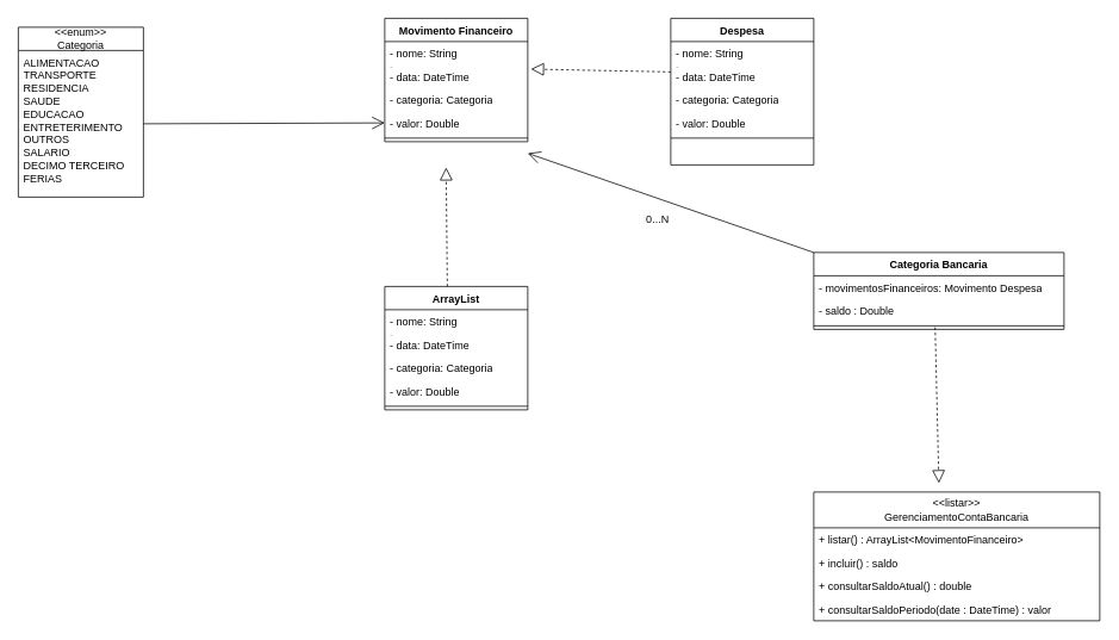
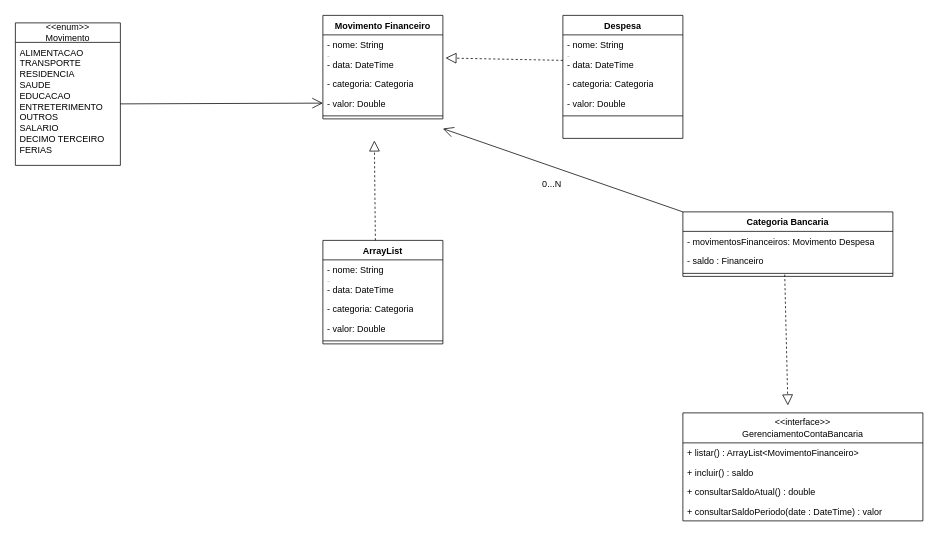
- <mxCell id="23" value="&amp;lt;&amp;lt;enum&amp;gt;&amp;gt;&lt;div&gt;Categoria&lt;/div&gt;" style="swimlane;fontStyle=0;childLayout=stackLayout;horizontal=1;startSize=26;fillColor=none;horizontalStack=0;resizeParent=1;resizeParentMax=0;resizeLast=0;collapsible=1;marginBottom=0;whiteSpace=wrap;html=1;" parent="1" vertex="1"><mxGeometry x="20" y="30" width="140" height="190" as="geometry" /></mxCell>
+ <mxCell id="23" value="&amp;lt;&amp;lt;enum&amp;gt;&amp;gt;&lt;div&gt;Movimento&lt;/div&gt;" style="swimlane;fontStyle=0;childLayout=stackLayout;horizontal=1;startSize=26;fillColor=none;horizontalStack=0;resizeParent=1;resizeParentMax=0;resizeLast=0;collapsible=1;marginBottom=0;whiteSpace=wrap;html=1;" parent="1" vertex="1"><mxGeometry x="20" y="30" width="140" height="190" as="geometry" /></mxCell>
- <mxCell id="28" value="&lt;div&gt;- saldo : Double&lt;/div&gt;" style="text;strokeColor=none;fillColor=none;align=left;verticalAlign=top;spacingLeft=4;spacingRight=4;overflow=hidden;rotatable=0;points=[[0,0.5],[1,0.5]];portConstraint=eastwest;whiteSpace=wrap;html=1;" parent="26" vertex="1"><mxGeometry y="52" width="280" height="26" as="geometry" /></mxCell>
+ <mxCell id="28" value="&lt;div&gt;- saldo : Financeiro&lt;/div&gt;" style="text;strokeColor=none;fillColor=none;align=left;verticalAlign=top;spacingLeft=4;spacingRight=4;overflow=hidden;rotatable=0;points=[[0,0.5],[1,0.5]];portConstraint=eastwest;whiteSpace=wrap;html=1;" parent="26" vertex="1"><mxGeometry y="52" width="280" height="26" as="geometry" /></mxCell>
- <mxCell id="33" value="&amp;lt;&amp;lt;listar&amp;gt;&amp;gt;&lt;div&gt;GerenciamentoContaBancaria&lt;/div&gt;" style="swimlane;fontStyle=0;childLayout=stackLayout;horizontal=1;startSize=40;fillColor=none;horizontalStack=0;resizeParent=1;resizeParentMax=0;resizeLast=0;collapsible=1;marginBottom=0;whiteSpace=wrap;html=1;" vertex="1" parent="1"><mxGeometry x="910" y="550" width="320" height="144" as="geometry" /></mxCell>
+ <mxCell id="33" value="&amp;lt;&amp;lt;interface&amp;gt;&amp;gt;&lt;div&gt;GerenciamentoContaBancaria&lt;/div&gt;" style="swimlane;fontStyle=0;childLayout=stackLayout;horizontal=1;startSize=40;fillColor=none;horizontalStack=0;resizeParent=1;resizeParentMax=0;resizeLast=0;collapsible=1;marginBottom=0;whiteSpace=wrap;html=1;" vertex="1" parent="1"><mxGeometry x="910" y="550" width="320" height="144" as="geometry" /></mxCell>
